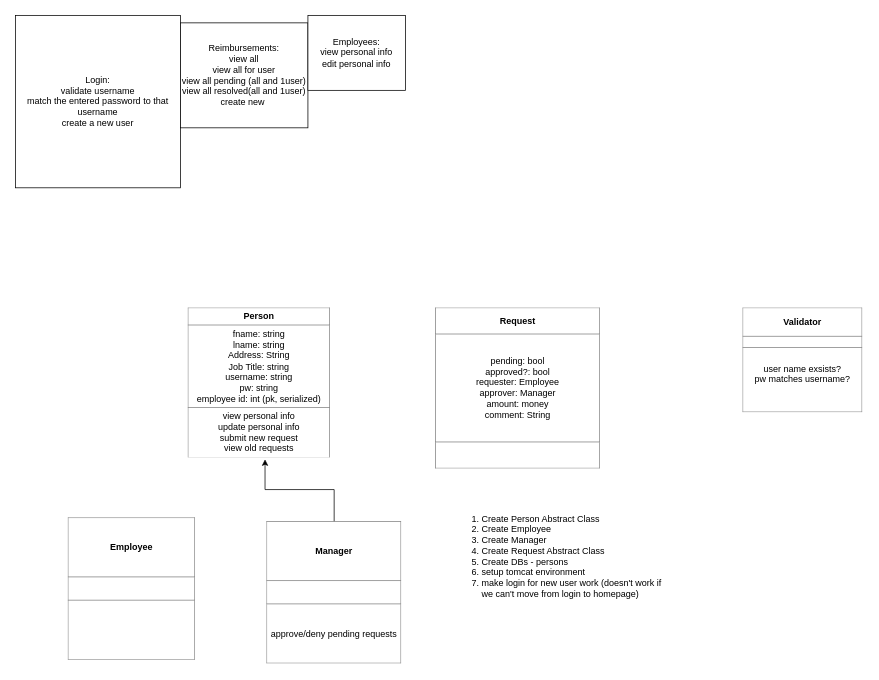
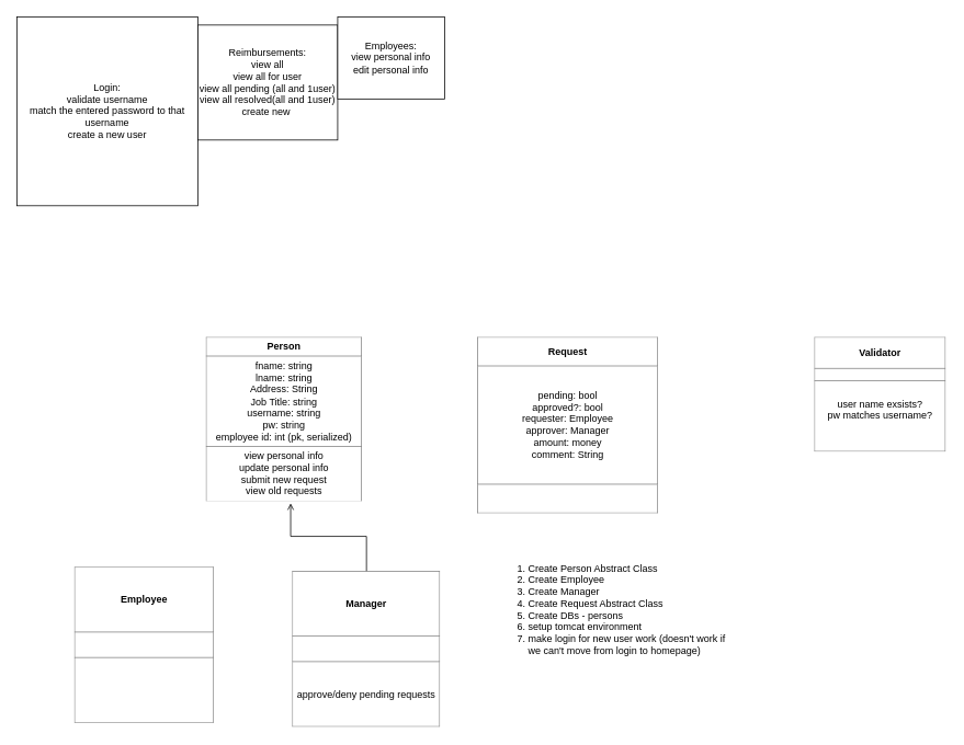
- <mxCell id="7" style="edgeStyle=orthogonalEdgeStyle;rounded=0;orthogonalLoop=1;jettySize=auto;html=1;entryX=0.541;entryY=1.011;entryDx=0;entryDy=0;entryPerimeter=0;" parent="1" source="8" target="5" edge="1"><mxGeometry relative="1" as="geometry" /></mxCell>
+ <mxCell id="7" style="edgeStyle=orthogonalEdgeStyle;rounded=0;orthogonalLoop=1;jettySize=auto;html=1;entryX=0.541;entryY=1.011;entryDx=0;entryDy=0;entryPerimeter=0;endArrow=open;" parent="1" source="8" target="5" edge="1"><mxGeometry relative="1" as="geometry" /></mxCell>
